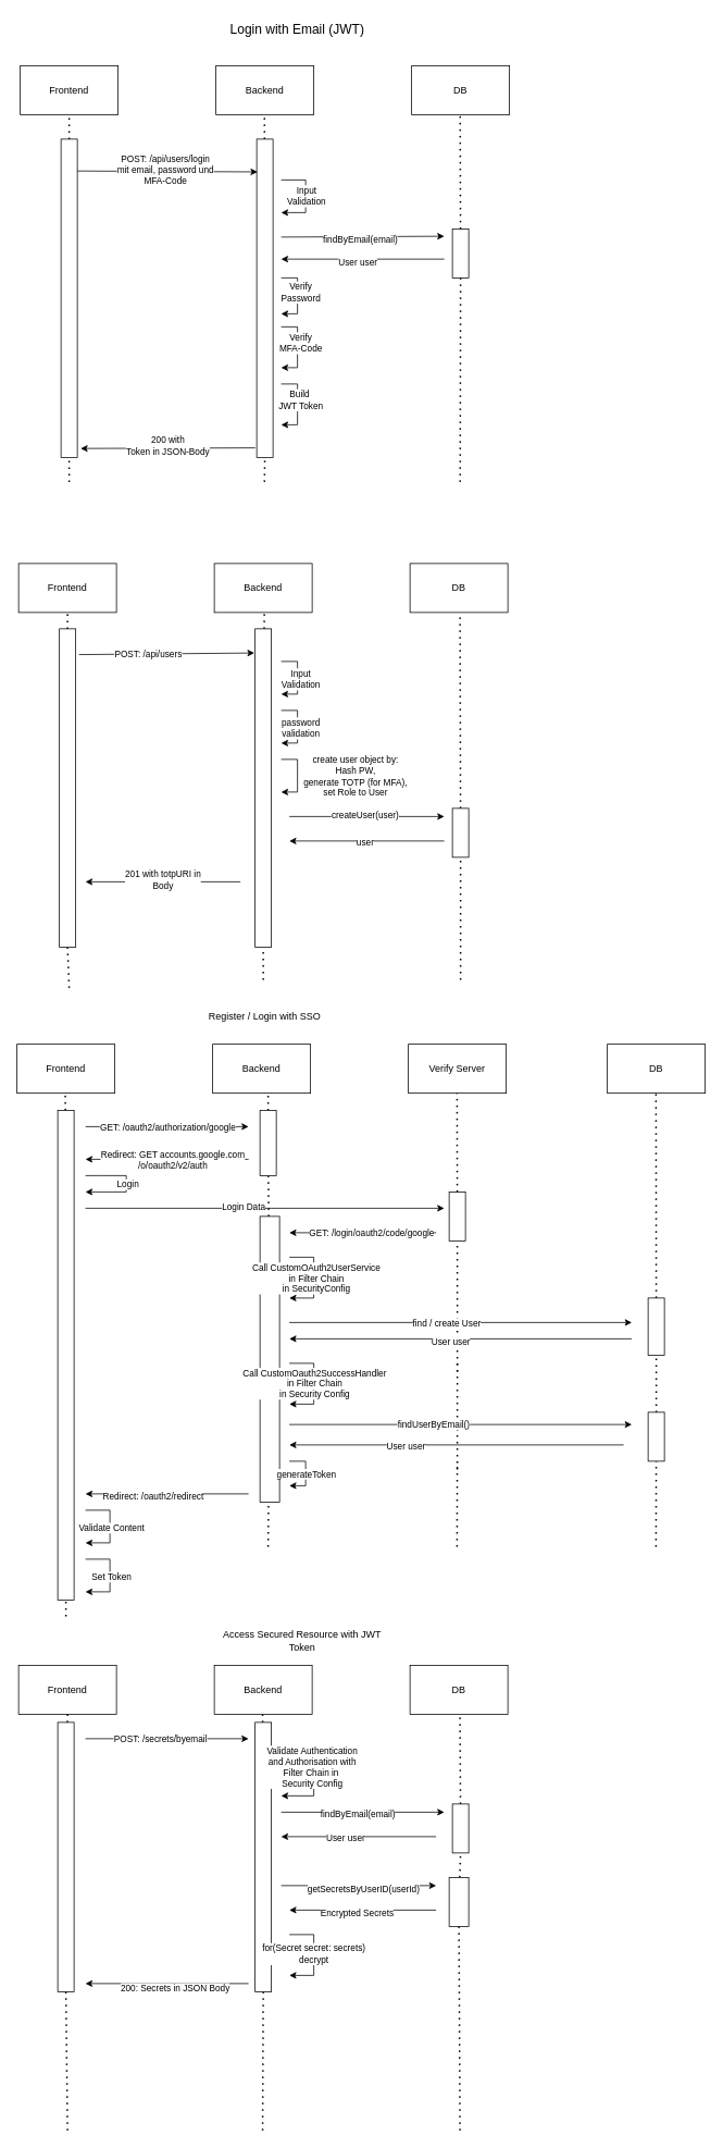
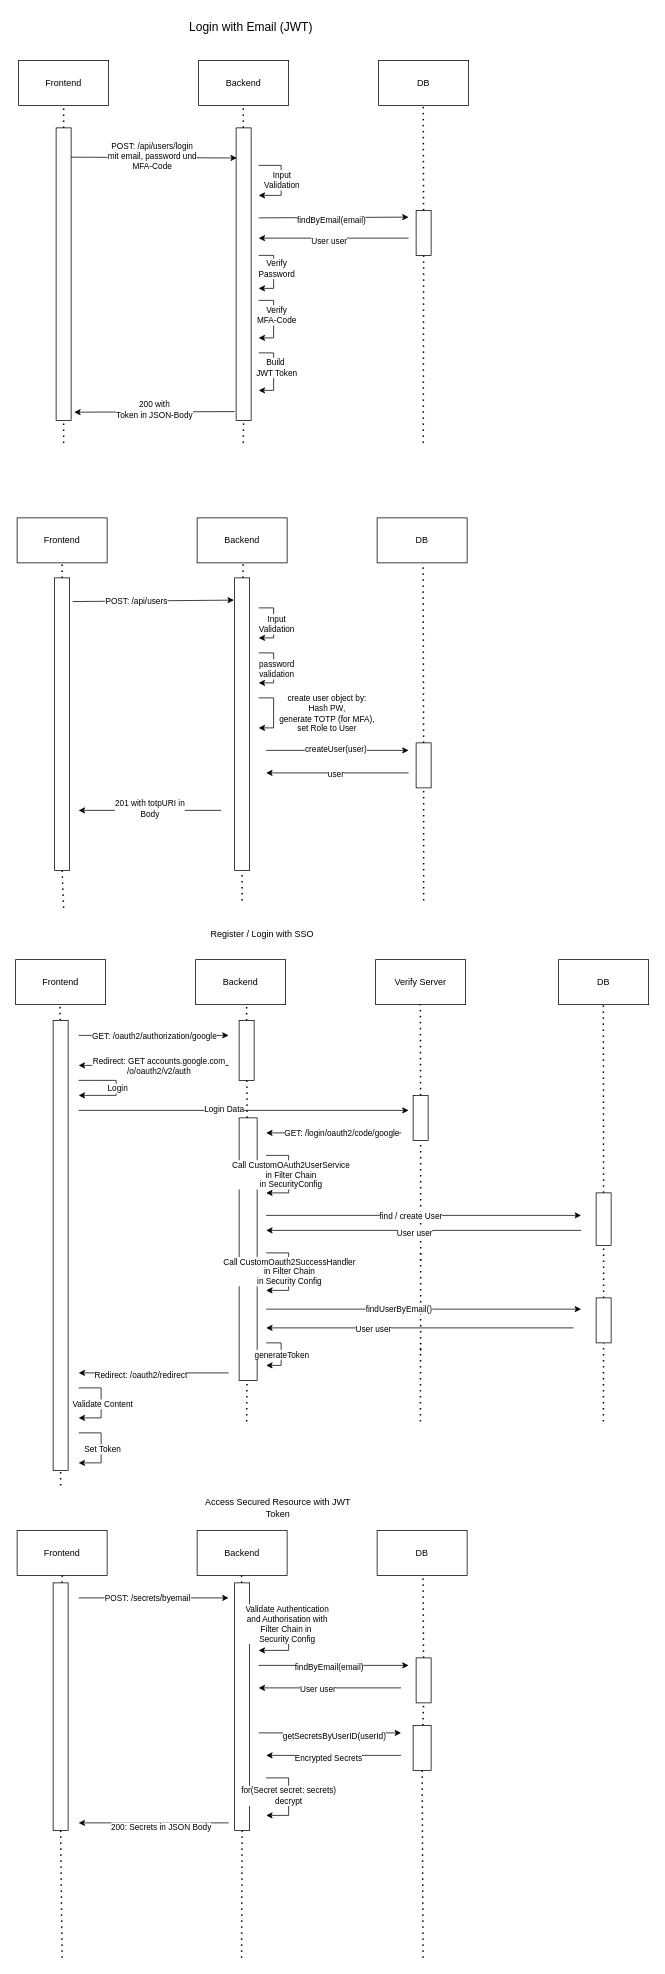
- <mxCell id="30" value="&lt;div&gt;&lt;font style=&quot;font-size: 16px;&quot;&gt;Login with Email (JWT)&lt;/font&gt;&lt;/div&gt;" style="text;html=1;align=center;verticalAlign=middle;whiteSpace=wrap;rounded=0;" vertex="1" parent="1"><mxGeometry x="254" y="20" width="220" height="30" as="geometry" /></mxCell>
+ <mxCell id="30" value="&lt;div&gt;&lt;font style=&quot;font-size: 16px;&quot;&gt;Login with Email (JWT)&lt;/font&gt;&lt;/div&gt;" style="text;html=1;align=center;verticalAlign=middle;whiteSpace=wrap;rounded=0;" vertex="1" parent="1"><mxGeometry x="224" y="20" width="220" height="30" as="geometry" /></mxCell>
- <mxCell id="57" value="&lt;div&gt;Register / Login with SSO&lt;/div&gt;" style="text;html=1;align=center;verticalAlign=middle;whiteSpace=wrap;rounded=0;" vertex="1" parent="1"><mxGeometry x="214" y="1230" width="220" height="30" as="geometry" /></mxCell>
+ <mxCell id="57" value="&lt;div&gt;Register / Login with SSO&lt;/div&gt;" style="text;html=1;align=center;verticalAlign=middle;whiteSpace=wrap;rounded=0;" vertex="1" parent="1"><mxGeometry x="239" y="1230" width="220" height="30" as="geometry" /></mxCell>
